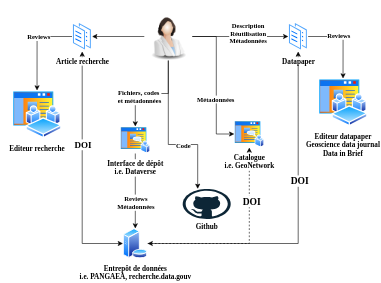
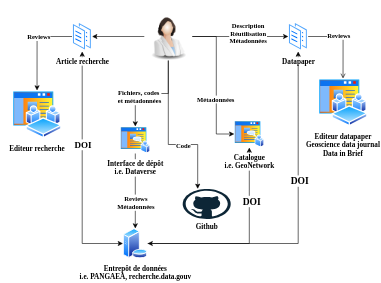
- <mxCell id="22" style="edgeStyle=orthogonalEdgeStyle;rounded=0;hachureGap=4;orthogonalLoop=1;jettySize=auto;html=1;fontFamily=Architects Daughter;fontSource=https%3A%2F%2Ffonts.googleapis.com%2Fcss%3Ffamily%3DArchitects%2BDaughter;fontStyle=1" parent="1" source="24" target="25" edge="1"><mxGeometry relative="1" as="geometry" /></mxCell>
+ <mxCell id="22" style="edgeStyle=orthogonalEdgeStyle;rounded=0;hachureGap=4;orthogonalLoop=1;jettySize=auto;html=1;fontFamily=Architects Daughter;fontSource=https%3A%2F%2Ffonts.googleapis.com%2Fcss%3Ffamily%3DArchitects%2BDaughter;fontStyle=1;endArrow=open;" parent="1" source="24" target="25" edge="1"><mxGeometry relative="1" as="geometry" /></mxCell>
- <mxCell id="17" style="edgeStyle=orthogonalEdgeStyle;rounded=0;hachureGap=4;orthogonalLoop=1;jettySize=auto;html=1;fontFamily=Architects Daughter;fontSource=https%3A%2F%2Ffonts.googleapis.com%2Fcss%3Ffamily%3DArchitects%2BDaughter;fontStyle=1;dashed=1;" edge="1" parent="1" source="21" target="30"><mxGeometry relative="1" as="geometry" /></mxCell>
+ <mxCell id="17" style="edgeStyle=orthogonalEdgeStyle;rounded=0;hachureGap=4;orthogonalLoop=1;jettySize=auto;html=1;fontFamily=Architects Daughter;fontSource=https%3A%2F%2Ffonts.googleapis.com%2Fcss%3Ffamily%3DArchitects%2BDaughter;fontStyle=1" edge="1" parent="1" source="21" target="30"><mxGeometry relative="1" as="geometry" /></mxCell>
